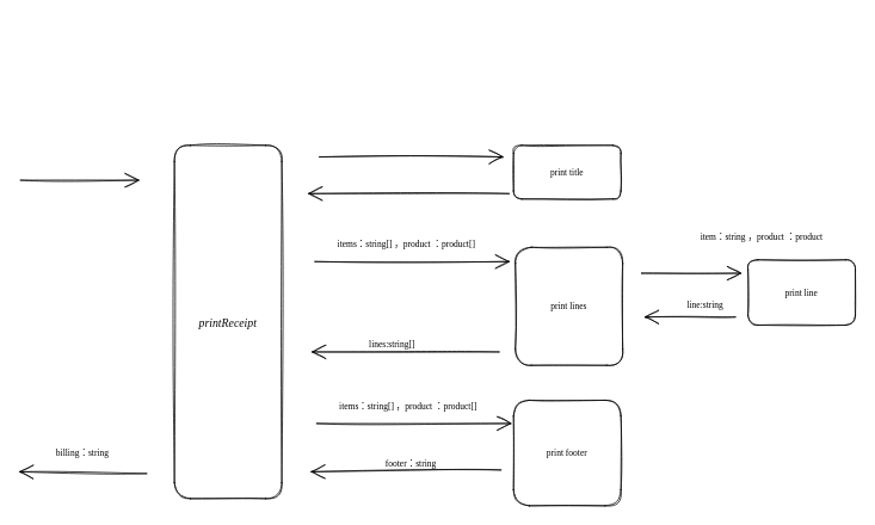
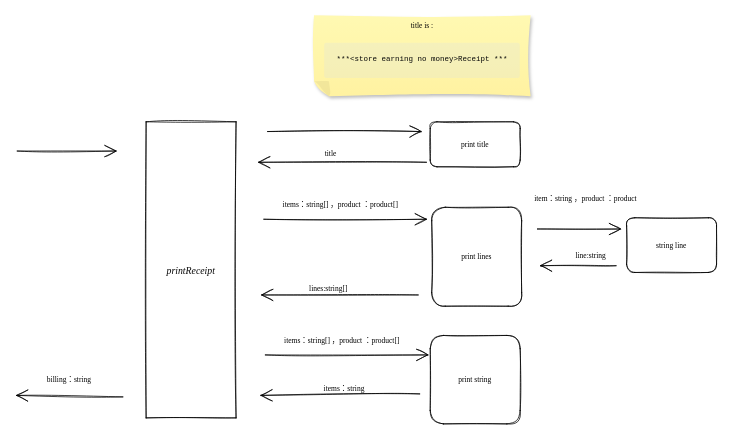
+ <mxCell id="10" value="title is :&lt;br&gt;&lt;pre style=&quot;box-sizing: border-box; margin-top: 16px; margin-bottom: 16px; font-variant-numeric: normal; font-variant-east-asian: normal; font-stretch: normal; line-height: 1.45; font-family: &amp;quot;JetBrains Mono&amp;quot;, Consolas, &amp;quot;Liberation Mono&amp;quot;, Menlo, Courier, monospace; padding: 16px; overflow: auto; border-radius: 3px; color: rgb(8, 8, 8); background-color: rgba(212, 222, 231, 0.247); text-align: start;&quot; class=&quot;code-fence&quot;&gt;&lt;code style=&quot;box-sizing: border-box; font-variant-numeric: normal; font-variant-east-asian: normal; font-stretch: normal; line-height: inherit; font-family: &amp;quot;JetBrains Mono&amp;quot;, Consolas, &amp;quot;Liberation Mono&amp;quot;, Menlo, Courier, monospace; padding: 0px; margin: 0px; border-radius: 3px; background: transparent; word-break: normal; border: 0px; display: inline; max-width: initial; overflow: initial; overflow-wrap: normal;&quot;&gt;&lt;span style=&quot;box-sizing: border-box;&quot;&gt;&lt;font style=&quot;font-size: 10px;&quot;&gt;***&amp;lt;store earning no money&amp;gt;Receipt ***&lt;/font&gt;&lt;/span&gt;&lt;/code&gt;&lt;/pre&gt;" style="shape=note;whiteSpace=wrap;html=1;backgroundOutline=1;fontColor=#000000;darkOpacity=0.05;fillColor=#FFF9B2;strokeColor=none;fillStyle=solid;direction=west;gradientDirection=north;gradientColor=#FFF2A1;shadow=1;size=20;pointerEvents=1;rounded=1;sketch=1;hachureGap=4;fontFamily=Architects Daughter;fontSource=https%3A%2F%2Ffonts.googleapis.com%2Fcss%3Ffamily%3DArchitects%2BDaughter;fontSize=10;" vertex="1" parent="1"><mxGeometry x="418" y="20" width="289" height="108" as="geometry" /></mxCell>
+ <mxCell id="9" value="title" style="text;html=1;resizable=0;autosize=1;align=center;verticalAlign=middle;points=[];fillColor=none;strokeColor=none;rounded=0;sketch=1;hachureGap=4;fontFamily=Architects Daughter;fontSource=https%3A%2F%2Ffonts.googleapis.com%2Fcss%3Ffamily%3DArchitects%2BDaughter;fontSize=10;" vertex="1" parent="1"><mxGeometry x="422" y="192" width="35" height="24" as="geometry" /></mxCell>
- <mxCell id="18" value="item：string ，product ：product" style="text;html=1;resizable=0;autosize=1;align=center;verticalAlign=middle;points=[];fillColor=none;strokeColor=none;rounded=0;sketch=1;hachureGap=4;fontFamily=Architects Daughter;fontSource=https%3A%2F%2Ffonts.googleapis.com%2Fcss%3Ffamily%3DArchitects%2BDaughter;fontSize=10;" vertex="1" parent="1"><mxGeometry x="762" y="252" width="176" height="24" as="geometry" /></mxCell>
+ <mxCell id="18" value="item：string ，product ：product" style="text;html=1;resizable=0;autosize=1;align=center;verticalAlign=middle;points=[];fillColor=none;strokeColor=none;rounded=0;sketch=1;hachureGap=4;fontFamily=Architects Daughter;fontSource=https%3A%2F%2Ffonts.googleapis.com%2Fcss%3Ffamily%3DArchitects%2BDaughter;fontSize=10;" vertex="1" parent="1"><mxGeometry x="692" y="252" width="176" height="24" as="geometry" /></mxCell>
- <mxCell id="16" value="print line" style="whiteSpace=wrap;html=1;rounded=1;sketch=1;hachureGap=4;fontFamily=Architects Daughter;fontSource=https%3A%2F%2Ffonts.googleapis.com%2Fcss%3Ffamily%3DArchitects%2BDaughter;fontSize=10;" vertex="1" parent="1"><mxGeometry x="835" y="290" width="120" height="73" as="geometry" /></mxCell>
+ <mxCell id="16" value="string line" style="whiteSpace=wrap;html=1;rounded=1;sketch=1;hachureGap=4;fontFamily=Architects Daughter;fontSource=https%3A%2F%2Ffonts.googleapis.com%2Fcss%3Ffamily%3DArchitects%2BDaughter;fontSize=10;" vertex="1" parent="1"><mxGeometry x="835" y="290" width="120" height="73" as="geometry" /></mxCell>
- <mxCell id="2" value="&lt;pre style=&quot;color: rgb(8, 8, 8); font-size: 9.8pt;&quot;&gt;&lt;span style=&quot;font-style: italic;&quot;&gt;&lt;font data-font-src=&quot;https://fonts.googleapis.com/css?family=Architects+Daughter&quot; face=&quot;Architects Daughter&quot;&gt;printReceipt&lt;/font&gt;&lt;/span&gt;&lt;/pre&gt;" style="rounded=1;whiteSpace=wrap;html=1;sketch=1;" vertex="1" parent="1"><mxGeometry x="194" y="162" width="120" height="395" as="geometry" /></mxCell>
+ <mxCell id="2" value="&lt;pre style=&quot;color: rgb(8, 8, 8); font-size: 9.8pt;&quot;&gt;&lt;span style=&quot;font-style: italic;&quot;&gt;&lt;font data-font-src=&quot;https://fonts.googleapis.com/css?family=Architects+Daughter&quot; face=&quot;Architects Daughter&quot;&gt;printReceipt&lt;/font&gt;&lt;/span&gt;&lt;/pre&gt;" style="whiteSpace=wrap;html=1;sketch=1;rounded=0;" vertex="1" parent="1"><mxGeometry x="194" y="162" width="120" height="395" as="geometry" /></mxCell>
- <mxCell id="21" value="print footer" style="whiteSpace=wrap;html=1;rounded=1;sketch=1;hachureGap=4;fontFamily=Architects Daughter;fontSource=https%3A%2F%2Ffonts.googleapis.com%2Fcss%3Ffamily%3DArchitects%2BDaughter;fontSize=10;" vertex="1" parent="1"><mxGeometry x="573" y="447" width="120" height="118" as="geometry" /></mxCell>
+ <mxCell id="21" value="print string" style="whiteSpace=wrap;html=1;rounded=1;sketch=1;hachureGap=4;fontFamily=Architects Daughter;fontSource=https%3A%2F%2Ffonts.googleapis.com%2Fcss%3Ffamily%3DArchitects%2BDaughter;fontSize=10;" vertex="1" parent="1"><mxGeometry x="573" y="447" width="120" height="118" as="geometry" /></mxCell>
- <mxCell id="25" value="footer：string" style="text;html=1;resizable=0;autosize=1;align=center;verticalAlign=middle;points=[];fillColor=none;strokeColor=none;rounded=0;sketch=1;hachureGap=4;fontFamily=Architects Daughter;fontSource=https%3A%2F%2Ffonts.googleapis.com%2Fcss%3Ffamily%3DArchitects%2BDaughter;fontSize=10;" vertex="1" parent="1"><mxGeometry x="415" y="506" width="86" height="24" as="geometry" /></mxCell>
+ <mxCell id="25" value="items：string" style="text;html=1;resizable=0;autosize=1;align=center;verticalAlign=middle;points=[];fillColor=none;strokeColor=none;rounded=0;sketch=1;hachureGap=4;fontFamily=Architects Daughter;fontSource=https%3A%2F%2Ffonts.googleapis.com%2Fcss%3Ffamily%3DArchitects%2BDaughter;fontSize=10;" vertex="1" parent="1"><mxGeometry x="415" y="506" width="86" height="24" as="geometry" /></mxCell>
